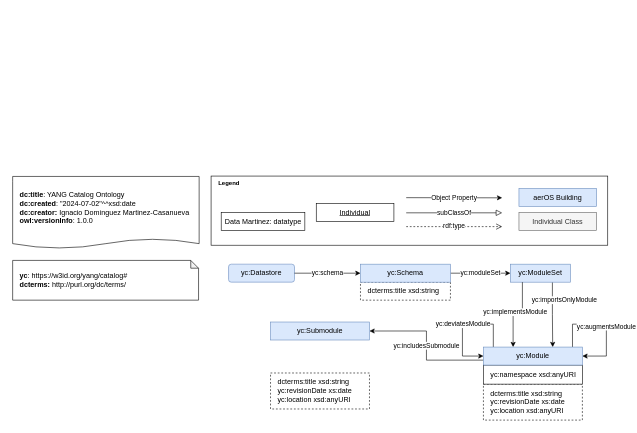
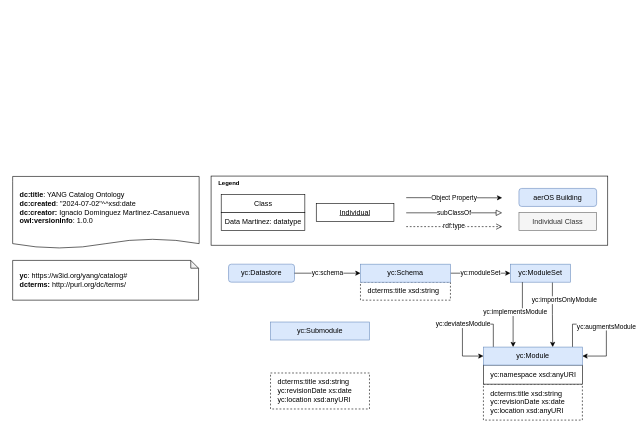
- <mxCell id="3" value="aerOS Building" style="rounded=0;whiteSpace=wrap;html=1;fillColor=#dae8fc;strokeColor=#6c8ebf;fontFamily=Helvetica;" parent="1" vertex="1"><mxGeometry x="864.25" y="313.7" width="129.5" height="30" as="geometry" /></mxCell>
+ <mxCell id="3" value="aerOS Building" style="whiteSpace=wrap;html=1;fillColor=#dae8fc;strokeColor=#6c8ebf;fontFamily=Helvetica;rounded=1;" parent="1" vertex="1"><mxGeometry x="864.25" y="313.7" width="129.5" height="30" as="geometry" /></mxCell>
+ <mxCell id="4" value="Class" style="rounded=0;whiteSpace=wrap;html=1;fontFamily=Helvetica;" parent="1" vertex="1"><mxGeometry x="367.75" y="323.71" width="139.5" height="30" as="geometry" /></mxCell>
- <mxCell id="27" value="yc:includesSubmodule" style="edgeStyle=orthogonalEdgeStyle;rounded=0;orthogonalLoop=1;jettySize=auto;html=1;exitX=0;exitY=0.726;exitDx=0;exitDy=0;entryX=1;entryY=0.5;entryDx=0;entryDy=0;exitPerimeter=0;" edge="1" parent="1" source="28" target="20"><mxGeometry relative="1" as="geometry" /></mxCell>
